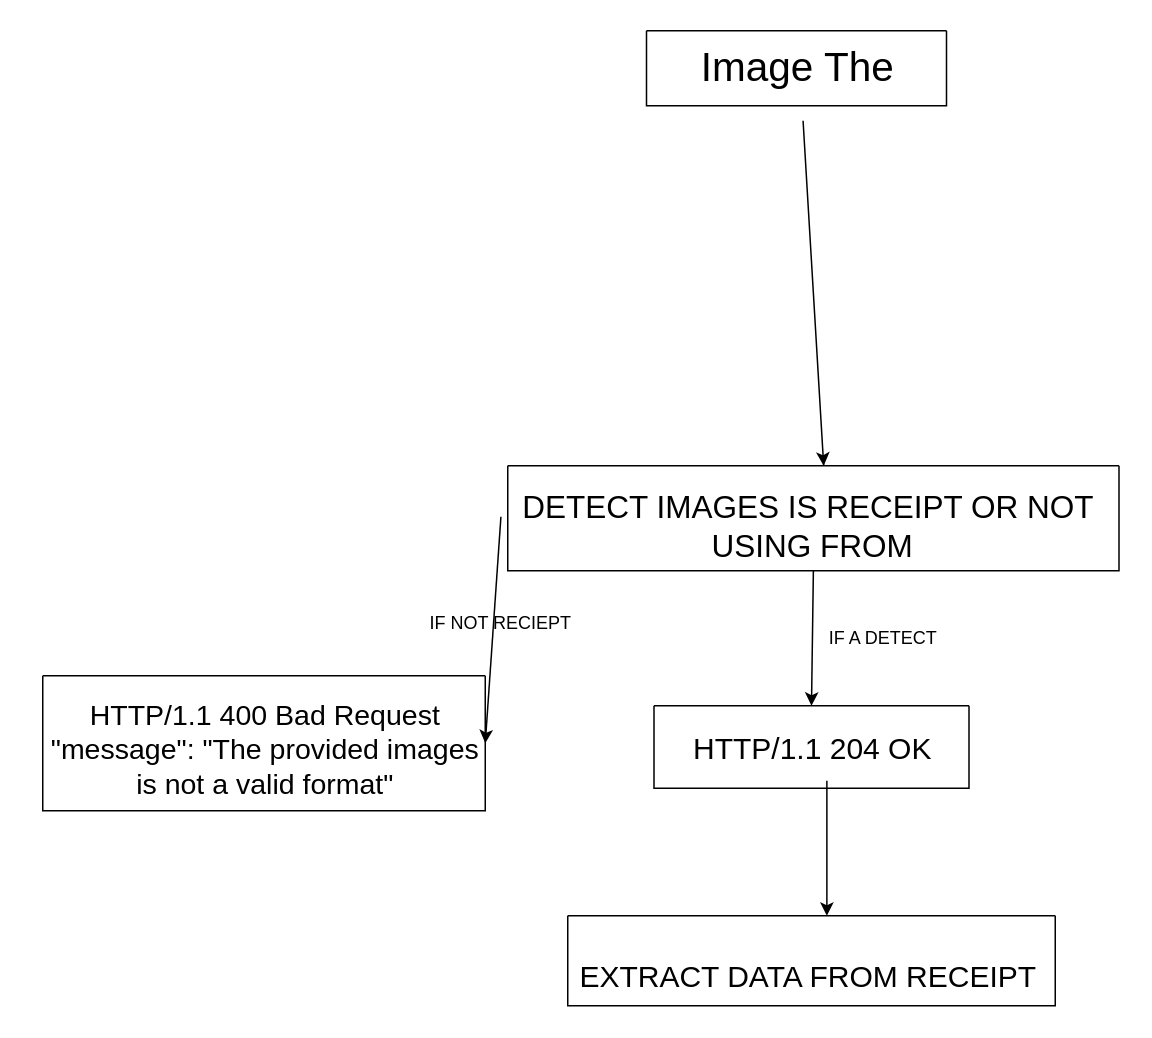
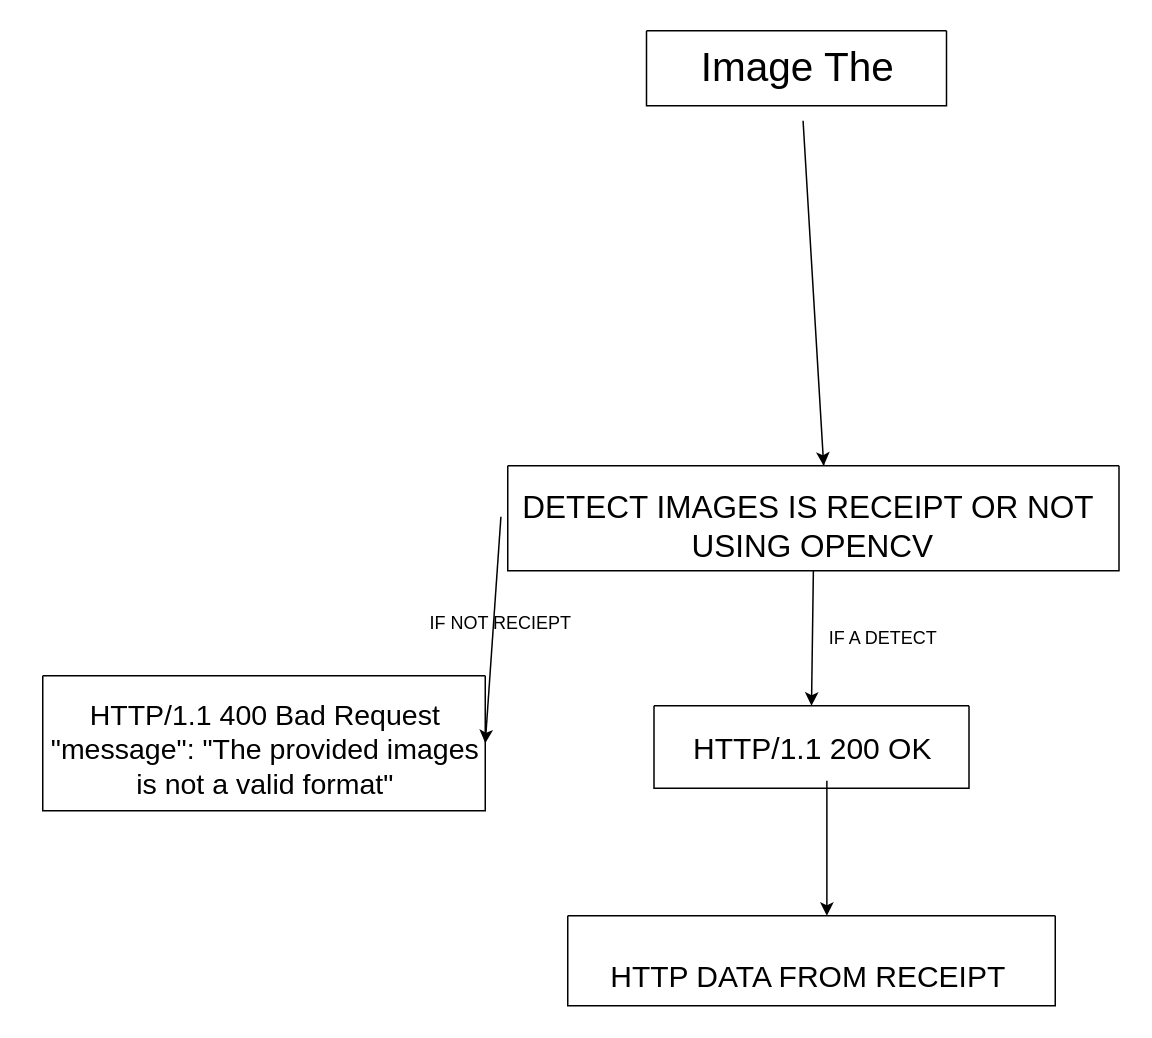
- <mxCell id="7" value="DETECT IMAGES IS RECEIPT OR NOT&amp;nbsp;&lt;br&gt;USING FROM" style="text;html=1;align=center;verticalAlign=middle;resizable=0;points=[];autosize=1;strokeColor=none;fillColor=none;fontSize=21;" vertex="1" parent="6"><mxGeometry x="-2.5" y="10" width="410" height="60" as="geometry" /></mxCell>
+ <mxCell id="7" value="DETECT IMAGES IS RECEIPT OR NOT&amp;nbsp;&lt;br&gt;USING OPENCV" style="text;html=1;align=center;verticalAlign=middle;resizable=0;points=[];autosize=1;strokeColor=none;fillColor=none;fontSize=21;" vertex="1" parent="6"><mxGeometry x="-2.5" y="10" width="410" height="60" as="geometry" /></mxCell>
- <mxCell id="13" value="HTTP/1.1 204 OK&lt;br style=&quot;border-color: var(--border-color); font-size: 20px;&quot;&gt;" style="text;html=1;align=center;verticalAlign=middle;resizable=0;points=[];autosize=1;strokeColor=none;fillColor=none;fontSize=20;" vertex="1" parent="12"><mxGeometry x="15" y="7.5" width="180" height="40" as="geometry" /></mxCell>
+ <mxCell id="13" value="HTTP/1.1 200 OK&lt;br style=&quot;border-color: var(--border-color); font-size: 20px;&quot;&gt;" style="text;html=1;align=center;verticalAlign=middle;resizable=0;points=[];autosize=1;strokeColor=none;fillColor=none;fontSize=20;" vertex="1" parent="12"><mxGeometry x="15" y="7.5" width="180" height="40" as="geometry" /></mxCell>
- <mxCell id="17" value="EXTRACT DATA FROM RECEIPT" style="text;html=1;align=center;verticalAlign=middle;resizable=0;points=[];autosize=1;strokeColor=none;fillColor=none;fontSize=20;" vertex="1" parent="16"><mxGeometry x="-5" y="20" width="330" height="40" as="geometry" /></mxCell>
+ <mxCell id="17" value="HTTP DATA FROM RECEIPT" style="text;html=1;align=center;verticalAlign=middle;resizable=0;points=[];autosize=1;strokeColor=none;fillColor=none;fontSize=20;" vertex="1" parent="16"><mxGeometry x="-5" y="20" width="330" height="40" as="geometry" /></mxCell>
